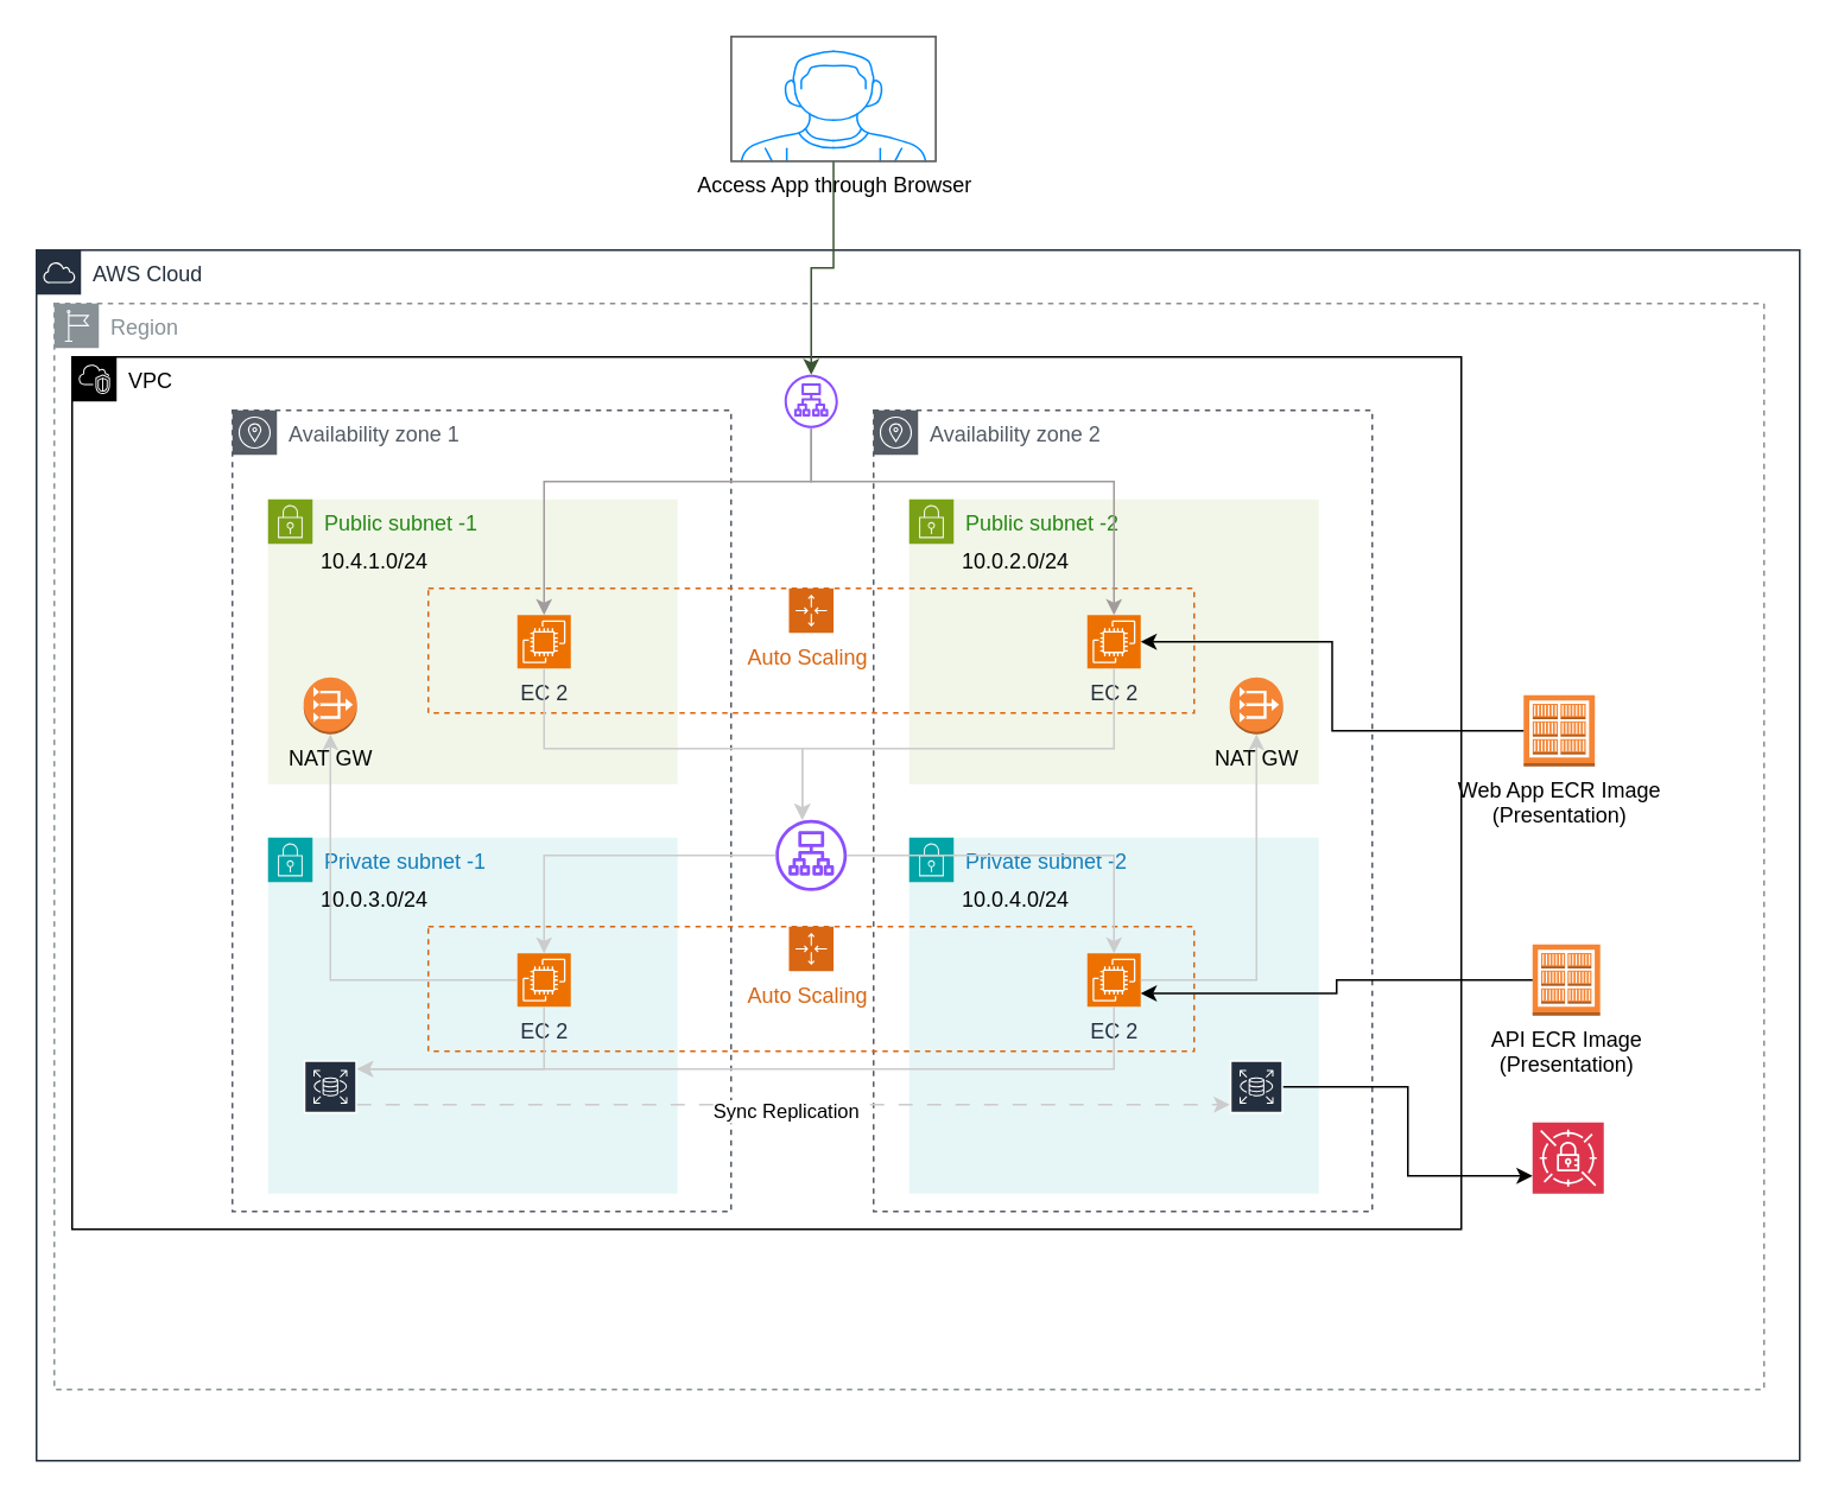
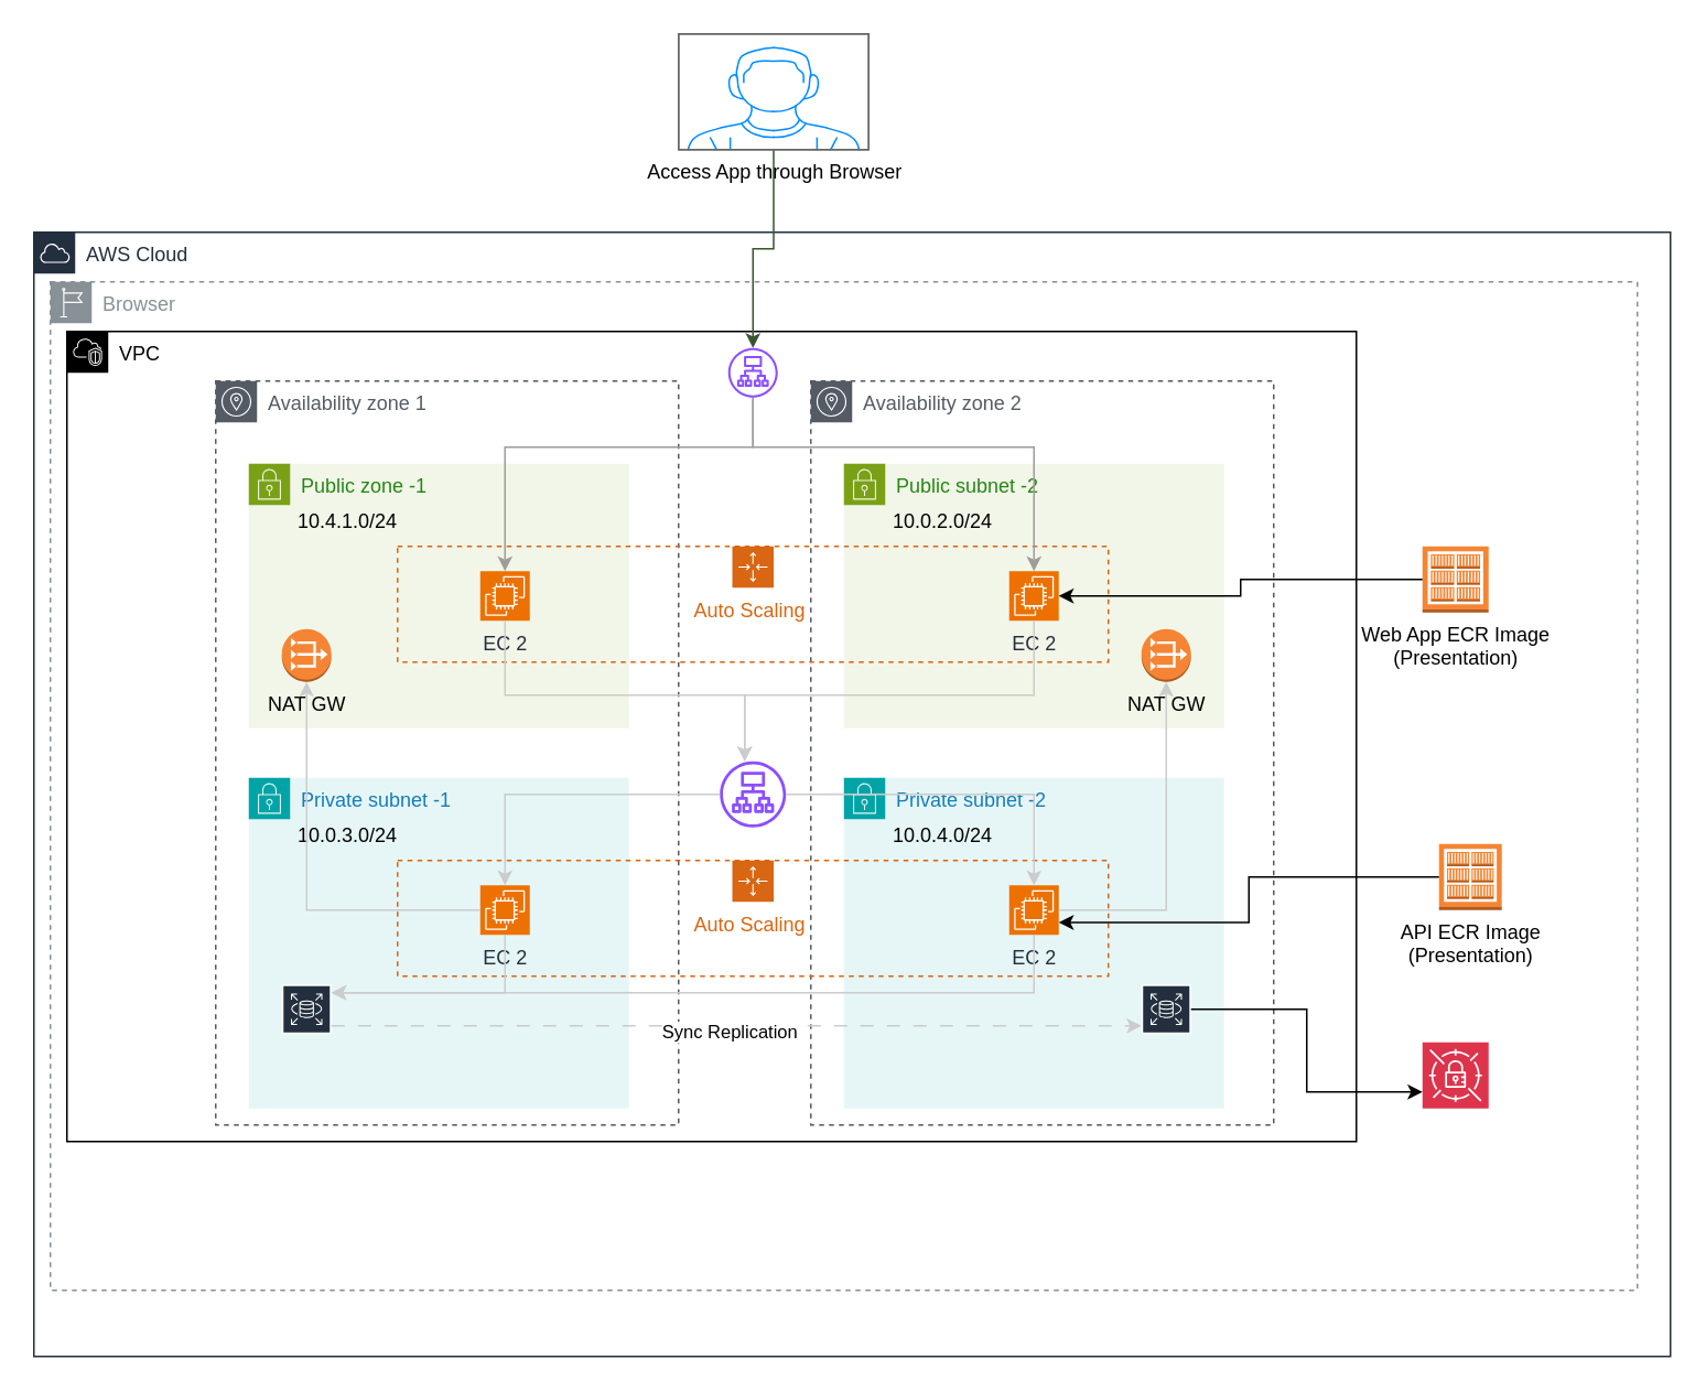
- <mxCell id="3" value="Region" style="sketch=0;outlineConnect=0;gradientColor=none;html=1;whiteSpace=wrap;fontSize=12;fontStyle=0;shape=mxgraph.aws4.group;grIcon=mxgraph.aws4.group_region;strokeColor=#879196;fillColor=none;verticalAlign=top;align=left;spacingLeft=30;fontColor=#879196;dashed=1;" vertex="1" parent="2"><mxGeometry x="10" y="30" width="960" height="610" as="geometry" /></mxCell>
+ <mxCell id="3" value="Browser" style="sketch=0;outlineConnect=0;gradientColor=none;html=1;whiteSpace=wrap;fontSize=12;fontStyle=0;shape=mxgraph.aws4.group;grIcon=mxgraph.aws4.group_region;strokeColor=#879196;fillColor=none;verticalAlign=top;align=left;spacingLeft=30;fontColor=#879196;dashed=1;" vertex="1" parent="2"><mxGeometry x="10" y="30" width="960" height="610" as="geometry" /></mxCell>
- <mxCell id="6" value="Public subnet -1" style="points=[[0,0],[0.25,0],[0.5,0],[0.75,0],[1,0],[1,0.25],[1,0.5],[1,0.75],[1,1],[0.75,1],[0.5,1],[0.25,1],[0,1],[0,0.75],[0,0.5],[0,0.25]];outlineConnect=0;gradientColor=none;html=1;whiteSpace=wrap;fontSize=12;fontStyle=0;container=1;pointerEvents=0;collapsible=0;recursiveResize=0;shape=mxgraph.aws4.group;grIcon=mxgraph.aws4.group_security_group;grStroke=0;strokeColor=#7AA116;fillColor=#F2F6E8;verticalAlign=top;align=left;spacingLeft=30;fontColor=#248814;dashed=0;" vertex="1" parent="4"><mxGeometry x="110" y="80" width="230" height="160" as="geometry" /></mxCell>
+ <mxCell id="6" value="Public zone -1" style="points=[[0,0],[0.25,0],[0.5,0],[0.75,0],[1,0],[1,0.25],[1,0.5],[1,0.75],[1,1],[0.75,1],[0.5,1],[0.25,1],[0,1],[0,0.75],[0,0.5],[0,0.25]];outlineConnect=0;gradientColor=none;html=1;whiteSpace=wrap;fontSize=12;fontStyle=0;container=1;pointerEvents=0;collapsible=0;recursiveResize=0;shape=mxgraph.aws4.group;grIcon=mxgraph.aws4.group_security_group;grStroke=0;strokeColor=#7AA116;fillColor=#F2F6E8;verticalAlign=top;align=left;spacingLeft=30;fontColor=#248814;dashed=0;" vertex="1" parent="4"><mxGeometry x="110" y="80" width="230" height="160" as="geometry" /></mxCell>
- <mxCell id="40" value="Web App ECR Image&lt;div&gt;(Presentation)&lt;/div&gt;" style="outlineConnect=0;dashed=0;verticalLabelPosition=bottom;verticalAlign=top;align=center;html=1;shape=mxgraph.aws3.ecr_registry;fillColor=#F58534;gradientColor=none;" vertex="1" parent="2"><mxGeometry x="835" y="250" width="40" height="40" as="geometry" /></mxCell>
+ <mxCell id="40" value="Web App ECR Image&lt;div&gt;(Presentation)&lt;/div&gt;" style="outlineConnect=0;dashed=0;verticalLabelPosition=bottom;verticalAlign=top;align=center;html=1;shape=mxgraph.aws3.ecr_registry;fillColor=#F58534;gradientColor=none;" vertex="1" parent="2"><mxGeometry x="840" y="190" width="40" height="40" as="geometry" /></mxCell>
- <mxCell id="41" value="API ECR Image&lt;div&gt;(Presentation)&lt;/div&gt;" style="outlineConnect=0;dashed=0;verticalLabelPosition=bottom;verticalAlign=top;align=center;html=1;shape=mxgraph.aws3.ecr_registry;fillColor=#F58534;gradientColor=none;" vertex="1" parent="2"><mxGeometry x="840" y="390" width="38" height="40" as="geometry" /></mxCell>
+ <mxCell id="41" value="API ECR Image&lt;div&gt;(Presentation)&lt;/div&gt;" style="outlineConnect=0;dashed=0;verticalLabelPosition=bottom;verticalAlign=top;align=center;html=1;shape=mxgraph.aws3.ecr_registry;fillColor=#F58534;gradientColor=none;" vertex="1" parent="2"><mxGeometry x="850" y="370" width="38" height="40" as="geometry" /></mxCell>
